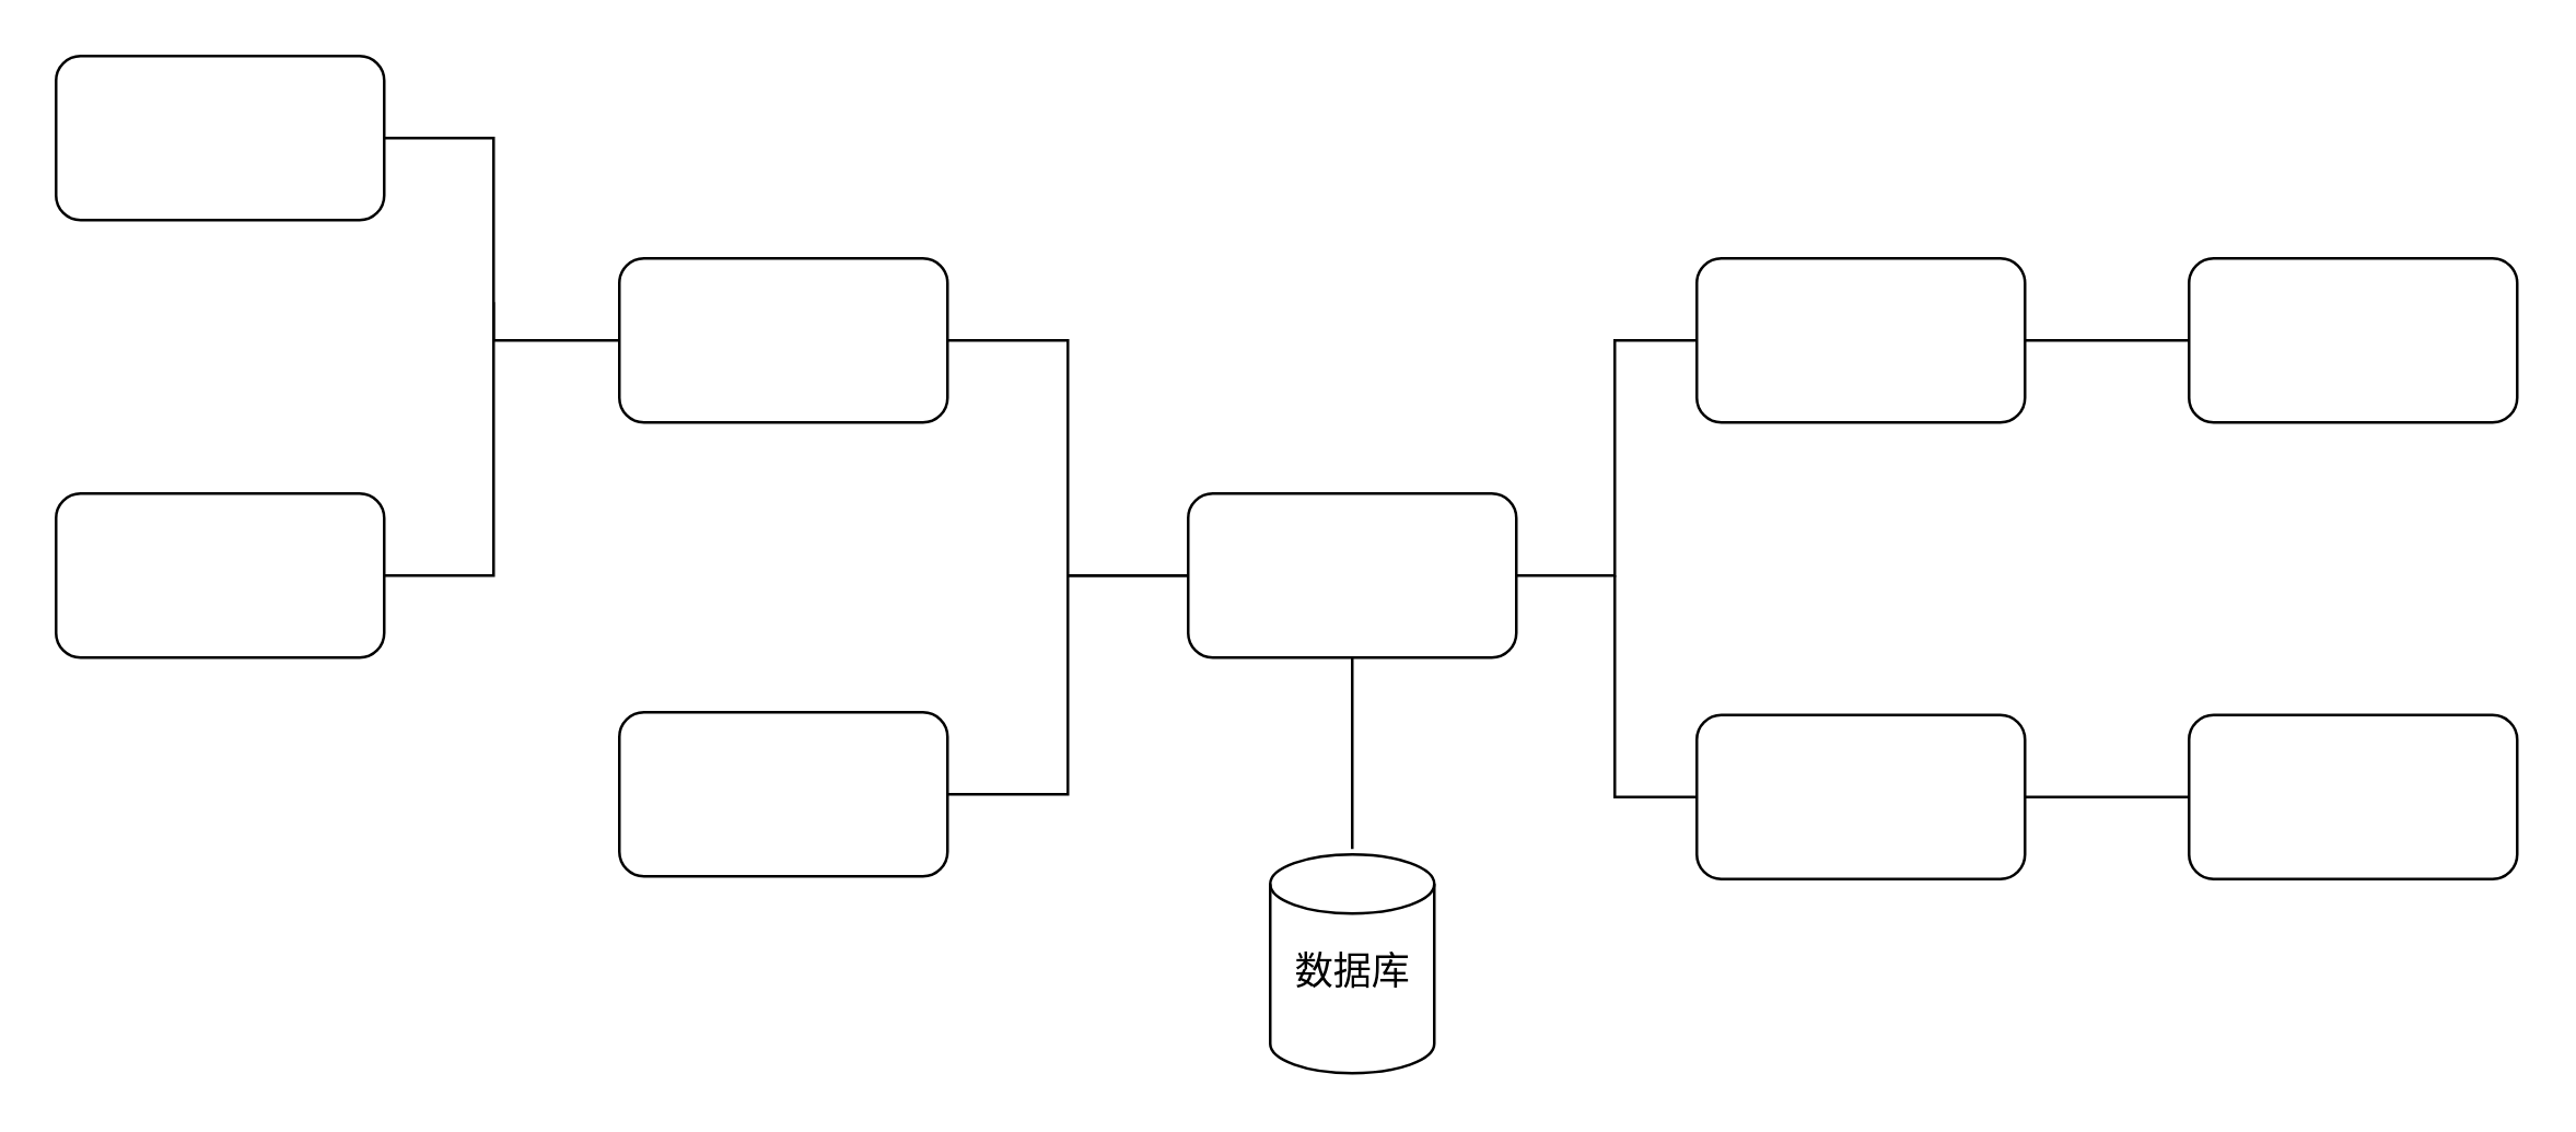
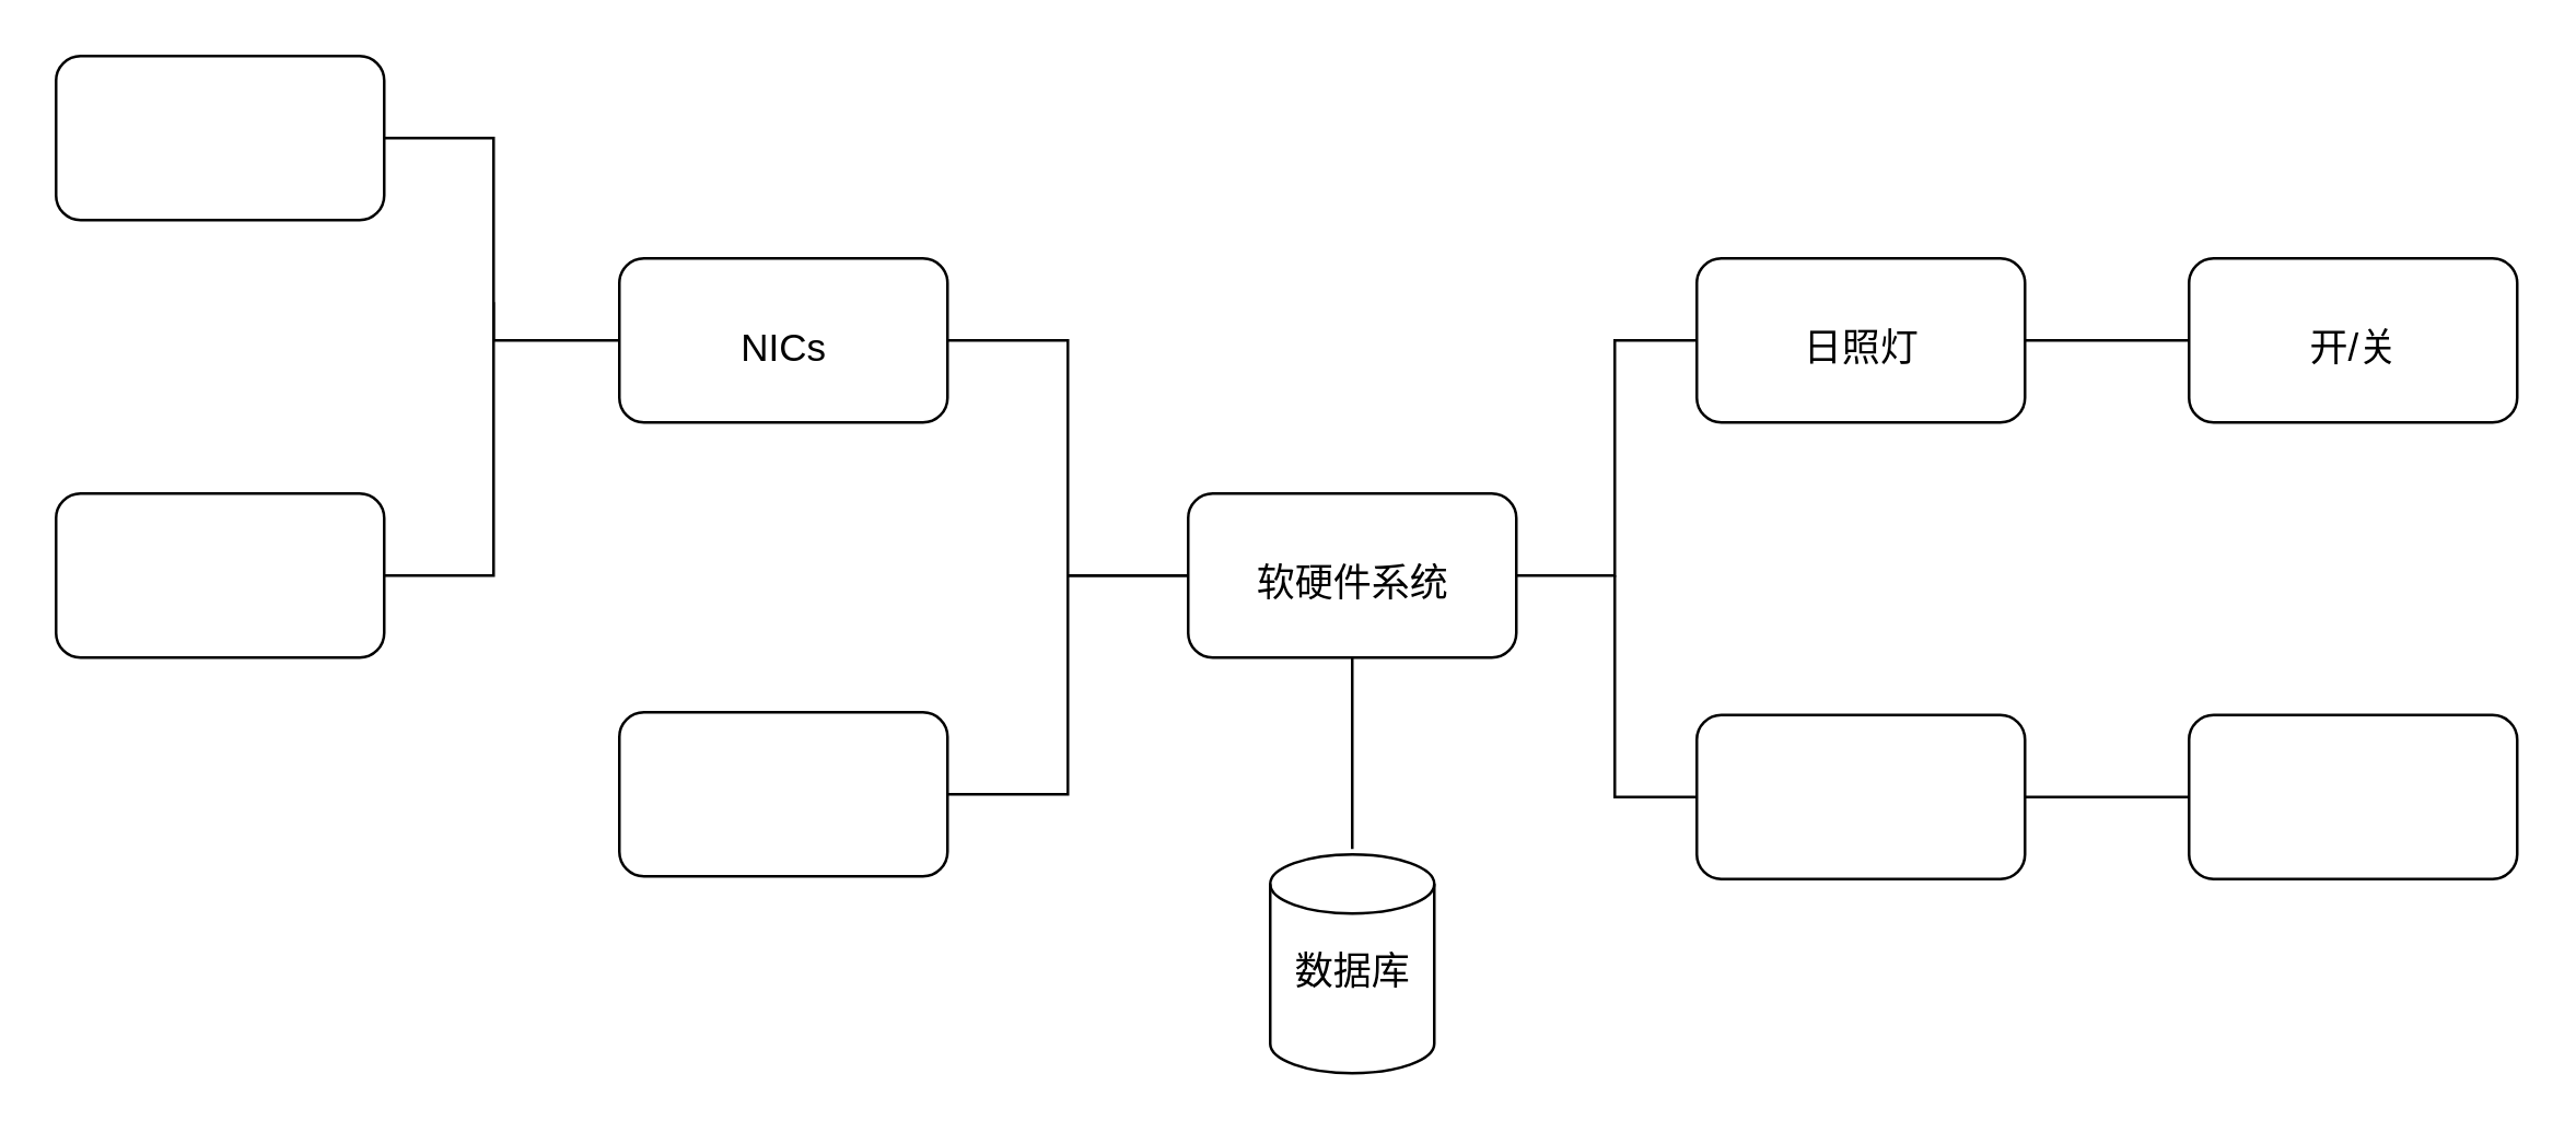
+ <mxCell id="8" value="&lt;span style=&quot;font-size: 14px;&quot;&gt;NICs&lt;br&gt;&lt;/span&gt;" style="text;strokeColor=none;fillColor=none;html=1;fontSize=24;fontStyle=0;verticalAlign=middle;align=center;" vertex="1" parent="1"><mxGeometry x="236" y="104" width="100" height="40" as="geometry" /></mxCell>
+ <mxCell id="17" value="&lt;span style=&quot;font-size: 14px;&quot;&gt;日照灯&lt;br&gt;&lt;/span&gt;" style="text;strokeColor=none;fillColor=none;html=1;fontSize=24;fontStyle=0;verticalAlign=middle;align=center;" vertex="1" parent="1"><mxGeometry x="630" y="104" width="100" height="40" as="geometry" /></mxCell>
+ <mxCell id="20" value="&lt;span style=&quot;font-size: 14px;&quot;&gt;开/关&lt;br&gt;&lt;/span&gt;" style="text;strokeColor=none;fillColor=none;html=1;fontSize=24;fontStyle=0;verticalAlign=middle;align=center;" vertex="1" parent="1"><mxGeometry x="810" y="104" width="100" height="40" as="geometry" /></mxCell>
+ <mxCell id="5" value="&lt;span style=&quot;font-size: 14px;&quot;&gt;软硬件系统&lt;/span&gt;" style="text;strokeColor=none;fillColor=none;html=1;fontSize=24;fontStyle=0;verticalAlign=middle;align=center;" vertex="1" parent="1"><mxGeometry x="444" y="190" width="100" height="40" as="geometry" /></mxCell>
